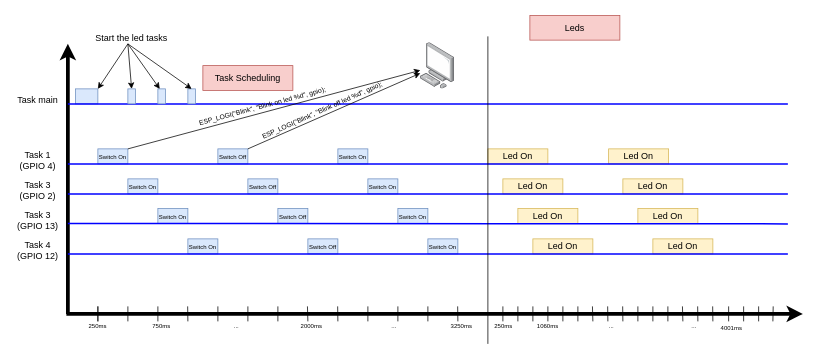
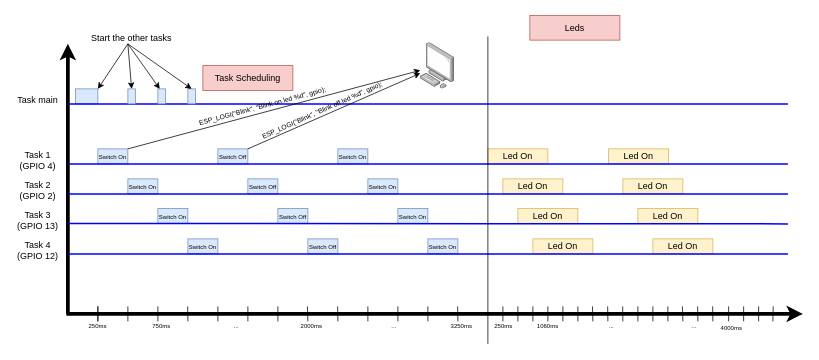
- <mxCell id="68" value="Start the led tasks" style="text;html=1;align=center;verticalAlign=middle;whiteSpace=wrap;rounded=0;" vertex="1" parent="1"><mxGeometry x="115" y="35" width="120" height="30" as="geometry" /></mxCell>
+ <mxCell id="68" value="Start the other tasks" style="text;html=1;align=center;verticalAlign=middle;whiteSpace=wrap;rounded=0;" vertex="1" parent="1"><mxGeometry x="115" y="35" width="120" height="30" as="geometry" /></mxCell>
- <mxCell id="32" value="Task 3&lt;div&gt;(GPIO 2)&lt;/div&gt;" style="text;html=1;align=center;verticalAlign=middle;whiteSpace=wrap;rounded=0;" vertex="1" parent="1"><mxGeometry x="20" y="238" width="60" height="30" as="geometry" /></mxCell>
+ <mxCell id="32" value="Task 2&lt;div&gt;(GPIO 2)&lt;/div&gt;" style="text;html=1;align=center;verticalAlign=middle;whiteSpace=wrap;rounded=0;" vertex="1" parent="1"><mxGeometry x="20" y="238" width="60" height="30" as="geometry" /></mxCell>
- <mxCell id="94" value="&lt;span style=&quot;font-size: 8px;&quot;&gt;4001ms&lt;/span&gt;" style="text;html=1;align=center;verticalAlign=middle;whiteSpace=wrap;rounded=0;" vertex="1" parent="1"><mxGeometry x="960" y="428" width="30" height="15" as="geometry" /></mxCell>
+ <mxCell id="94" value="&lt;span style=&quot;font-size: 8px;&quot;&gt;4000ms&lt;/span&gt;" style="text;html=1;align=center;verticalAlign=middle;whiteSpace=wrap;rounded=0;" vertex="1" parent="1"><mxGeometry x="960" y="428" width="30" height="15" as="geometry" /></mxCell>
